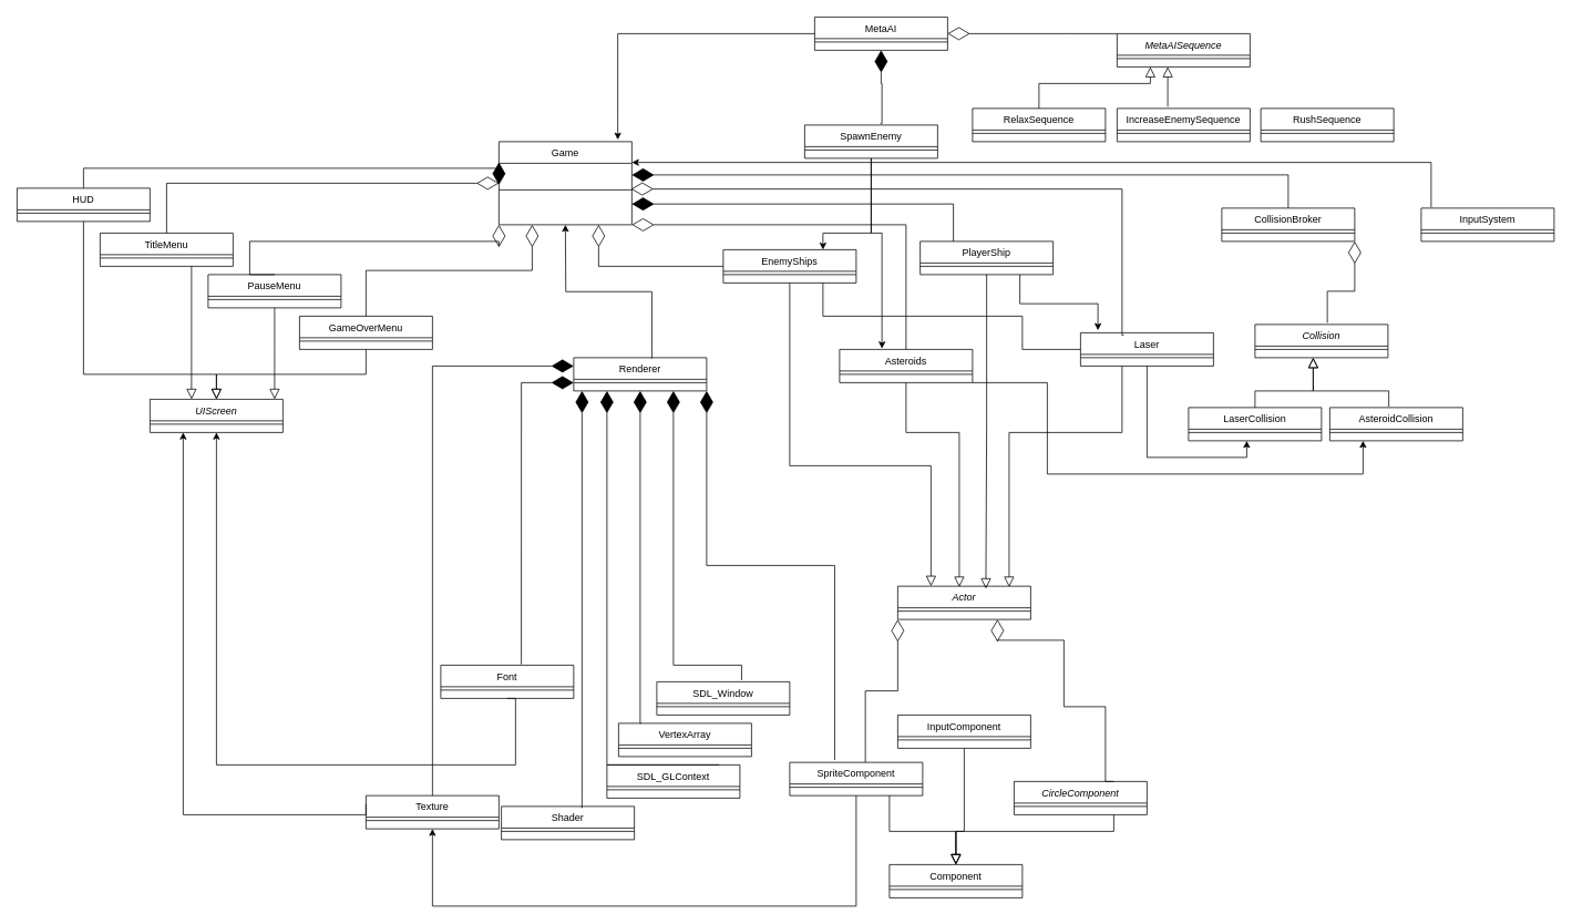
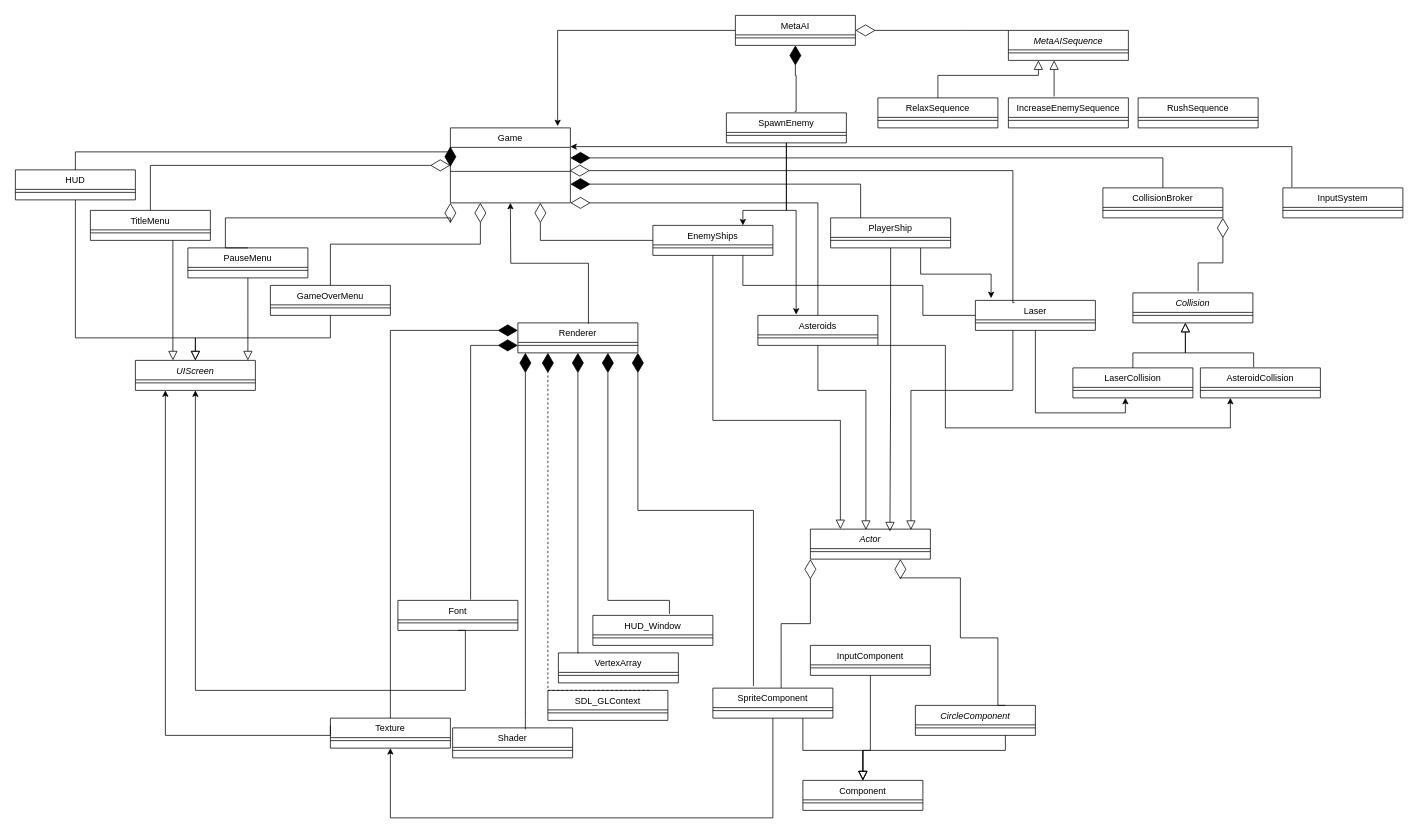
- <mxCell id="56" value="" style="endArrow=diamondThin;endFill=1;endSize=24;html=1;rounded=0;exitX=0.844;exitY=0;exitDx=0;exitDy=0;edgeStyle=orthogonalEdgeStyle;exitPerimeter=0;entryX=0.25;entryY=1;entryDx=0;entryDy=0;" parent="1" source="53" target="42" edge="1"><mxGeometry width="160" relative="1" as="geometry"><mxPoint x="680" y="682" as="sourcePoint" /><mxPoint x="730" y="480" as="targetPoint" /><Array as="points"><mxPoint x="730" y="920" /></Array></mxGeometry></mxCell>
+ <mxCell id="56" value="" style="endArrow=diamondThin;endFill=1;endSize=24;html=1;rounded=0;exitX=0.844;exitY=0;exitDx=0;exitDy=0;edgeStyle=orthogonalEdgeStyle;exitPerimeter=0;entryX=0.25;entryY=1;entryDx=0;entryDy=0;dashed=1;" parent="1" source="53" target="42" edge="1"><mxGeometry width="160" relative="1" as="geometry"><mxPoint x="680" y="682" as="sourcePoint" /><mxPoint x="730" y="480" as="targetPoint" /><Array as="points"><mxPoint x="730" y="920" /></Array></mxGeometry></mxCell>
- <mxCell id="51" value="SDL_Window" style="swimlane;fontStyle=0;align=center;verticalAlign=top;childLayout=stackLayout;horizontal=1;startSize=26;horizontalStack=0;resizeParent=1;resizeLast=0;collapsible=1;marginBottom=0;rounded=0;shadow=0;strokeWidth=1;" parent="1" vertex="1"><mxGeometry x="790" y="820" width="160" height="40" as="geometry"><mxRectangle x="340" y="380" width="170" height="26" as="alternateBounds" /></mxGeometry></mxCell>
+ <mxCell id="51" value="HUD_Window" style="swimlane;fontStyle=0;align=center;verticalAlign=top;childLayout=stackLayout;horizontal=1;startSize=26;horizontalStack=0;resizeParent=1;resizeLast=0;collapsible=1;marginBottom=0;rounded=0;shadow=0;strokeWidth=1;" parent="1" vertex="1"><mxGeometry x="790" y="820" width="160" height="40" as="geometry"><mxRectangle x="340" y="380" width="170" height="26" as="alternateBounds" /></mxGeometry></mxCell>
